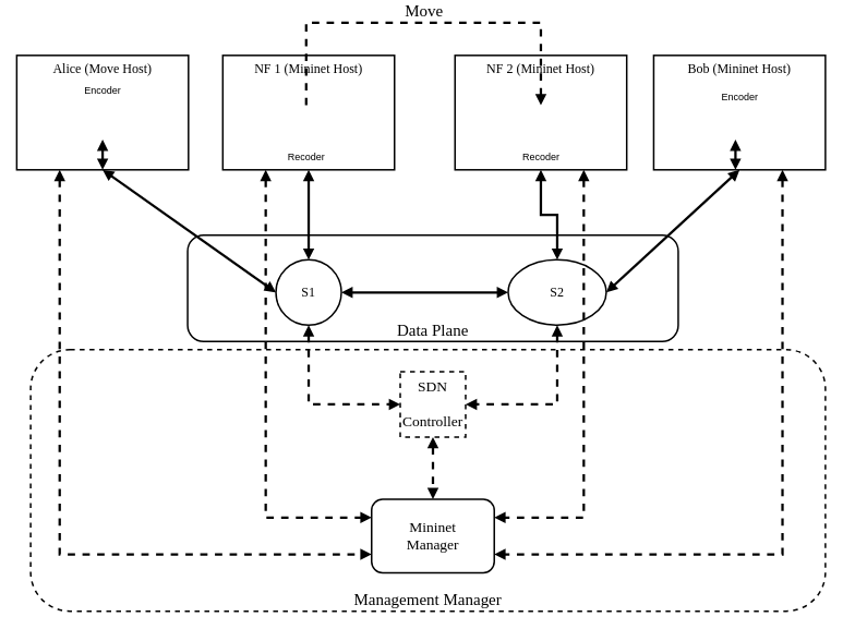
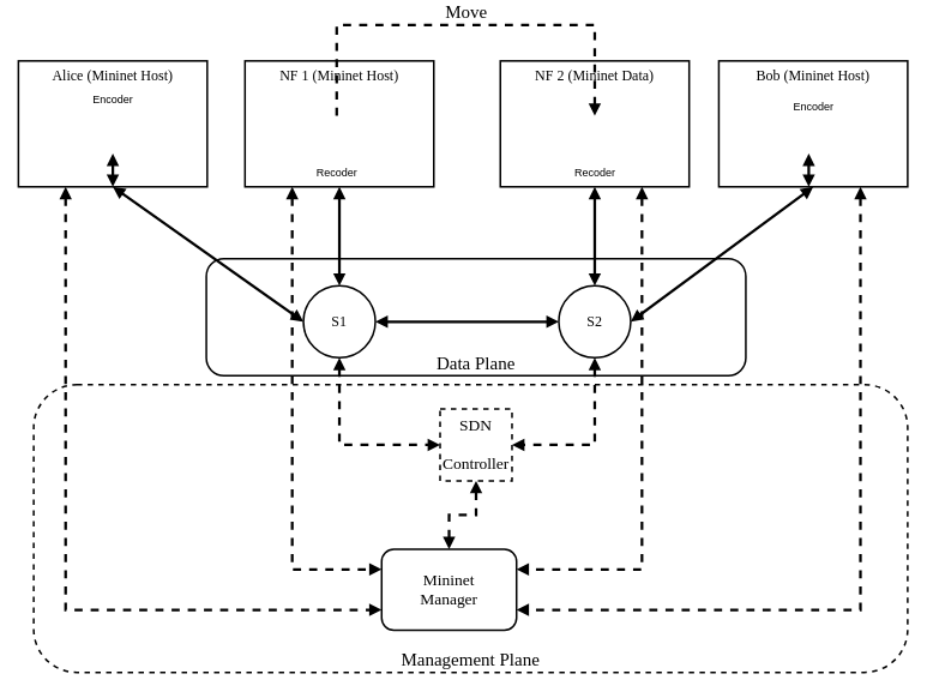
- <mxCell id="4" value="Alice (Move Host)&lt;br&gt;" style="rounded=0;whiteSpace=wrap;html=1;fillColor=none;strokeWidth=2;verticalAlign=top;fontSize=16;fontFamily=Times New Roman;" vertex="1" parent="1"><mxGeometry x="20" y="60" width="210" height="140" as="geometry" /></mxCell>
+ <mxCell id="4" value="Alice (Mininet Host)&lt;br&gt;" style="rounded=0;whiteSpace=wrap;html=1;fillColor=none;strokeWidth=2;verticalAlign=top;fontSize=16;fontFamily=Times New Roman;" vertex="1" parent="1"><mxGeometry x="20" y="60" width="210" height="140" as="geometry" /></mxCell>
- <mxCell id="18" value="NF 2 (Mininet Host)&lt;br&gt;" style="rounded=0;whiteSpace=wrap;html=1;fillColor=none;strokeWidth=2;verticalAlign=top;fontSize=16;fontFamily=Times New Roman;" vertex="1" parent="1"><mxGeometry x="556" y="60" width="210" height="140" as="geometry" /></mxCell>
+ <mxCell id="18" value="NF 2 (Mininet Data)&lt;br&gt;" style="rounded=0;whiteSpace=wrap;html=1;fillColor=none;strokeWidth=2;verticalAlign=top;fontSize=16;fontFamily=Times New Roman;" vertex="1" parent="1"><mxGeometry x="556" y="60" width="210" height="140" as="geometry" /></mxCell>
- <mxCell id="13" value="S2" style="ellipse;whiteSpace=wrap;html=1;aspect=fixed;strokeWidth=2;fillColor=none;fontFamily=Times New Roman;fontSize=16;" vertex="1" parent="1"><mxGeometry x="621" y="310" width="120" height="80" as="geometry" /></mxCell>
+ <mxCell id="13" value="S2" style="ellipse;whiteSpace=wrap;html=1;aspect=fixed;strokeWidth=2;fillColor=none;fontFamily=Times New Roman;fontSize=16;" vertex="1" parent="1"><mxGeometry x="621" y="310" width="80" height="80" as="geometry" /></mxCell>
- <mxCell id="24" value="&lt;div&gt;Mininet&lt;/div&gt;&lt;div&gt;Manager&lt;/div&gt;" style="rounded=1;whiteSpace=wrap;html=1;strokeWidth=2;fillColor=none;fontFamily=Times New Roman;fontSize=18;" vertex="1" parent="1"><mxGeometry x="454" y="603" width="150" height="90" as="geometry" /></mxCell>
+ <mxCell id="24" value="&lt;div&gt;Mininet&lt;/div&gt;&lt;div&gt;Manager&lt;/div&gt;" style="rounded=1;whiteSpace=wrap;html=1;strokeWidth=2;fillColor=none;fontFamily=Times New Roman;fontSize=18;" vertex="1" parent="1"><mxGeometry x="424" y="603" width="150" height="90" as="geometry" /></mxCell>
- <mxCell id="2" value="Management Manager" style="rounded=1;whiteSpace=wrap;html=1;strokeWidth=2;fillColor=none;fontFamily=Times New Roman;fontSize=20;verticalAlign=bottom;strokeColor=#000000;dashed=1;" vertex="1" parent="1"><mxGeometry x="37" y="420" width="972" height="320" as="geometry" /></mxCell>
+ <mxCell id="2" value="Management Plane" style="rounded=1;whiteSpace=wrap;html=1;strokeWidth=2;fillColor=none;fontFamily=Times New Roman;fontSize=20;verticalAlign=bottom;strokeColor=#000000;dashed=1;" vertex="1" parent="1"><mxGeometry x="37" y="420" width="972" height="320" as="geometry" /></mxCell>
